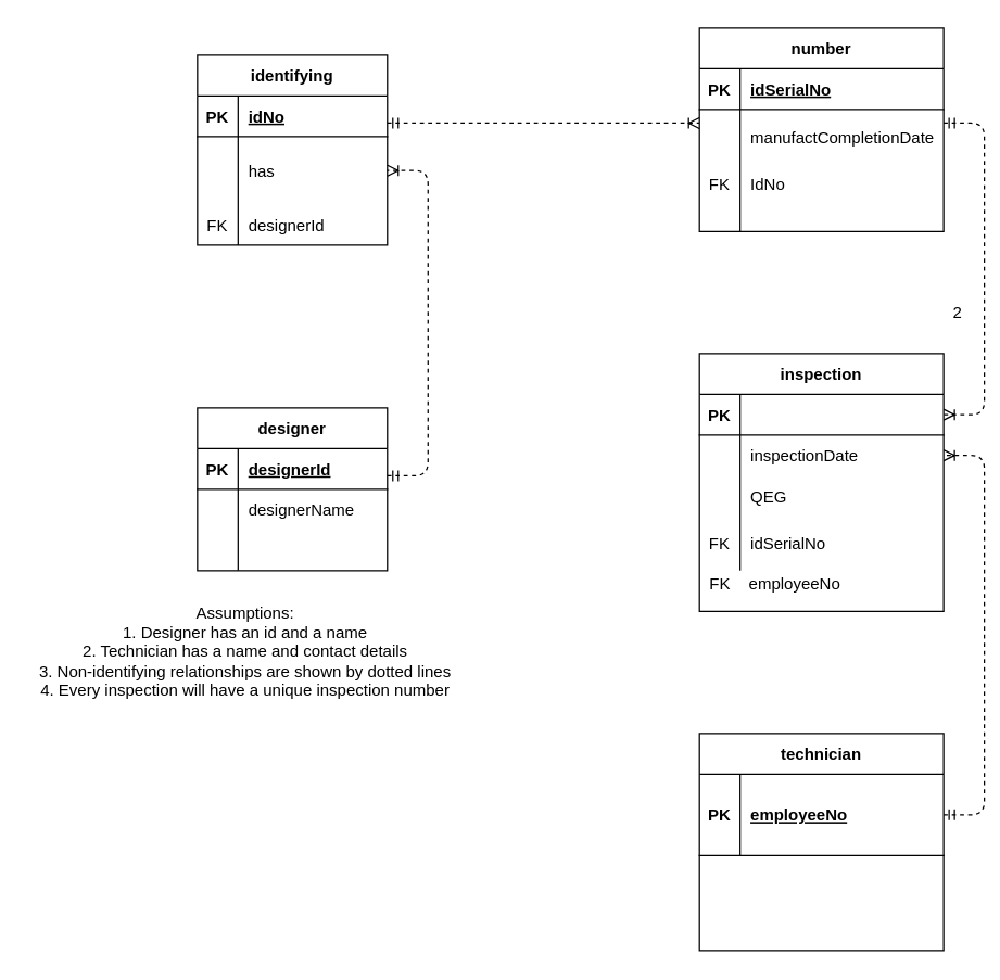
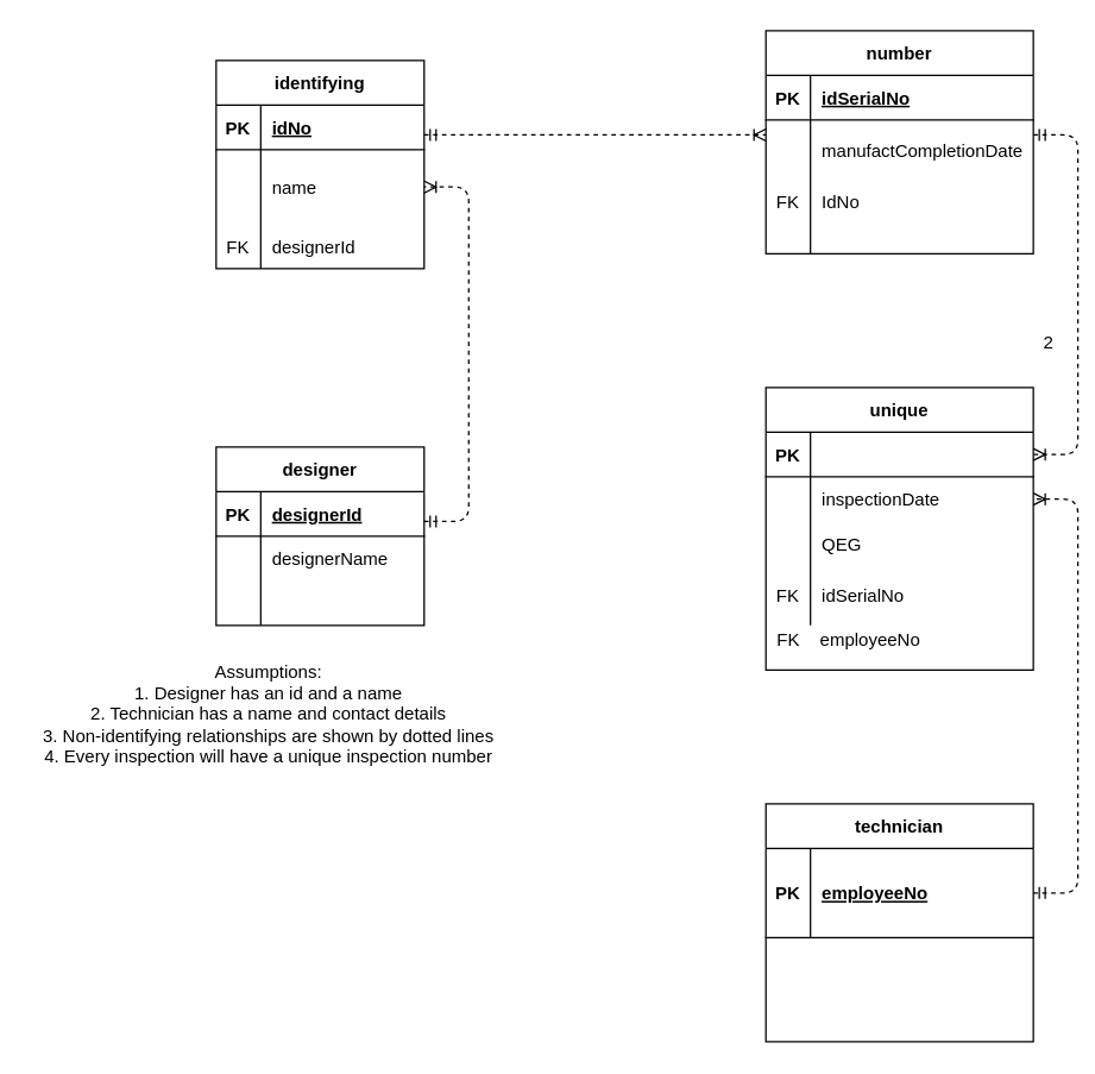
- <mxCell id="8" value="has" style="shape=partialRectangle;connectable=0;fillColor=none;top=0;left=0;bottom=0;right=0;align=left;spacingLeft=6;overflow=hidden;" parent="6" vertex="1"><mxGeometry x="30" width="110" height="50" as="geometry" /></mxCell>
+ <mxCell id="8" value="name" style="shape=partialRectangle;connectable=0;fillColor=none;top=0;left=0;bottom=0;right=0;align=left;spacingLeft=6;overflow=hidden;" parent="6" vertex="1"><mxGeometry x="30" width="110" height="50" as="geometry" /></mxCell>
- <mxCell id="37" value="inspection" style="shape=table;startSize=30;container=1;collapsible=1;childLayout=tableLayout;fixedRows=1;rowLines=0;fontStyle=1;align=center;resizeLast=1;" parent="1" vertex="1"><mxGeometry x="515" y="260" width="180" height="190" as="geometry" /></mxCell>
+ <mxCell id="37" value="unique" style="shape=table;startSize=30;container=1;collapsible=1;childLayout=tableLayout;fixedRows=1;rowLines=0;fontStyle=1;align=center;resizeLast=1;" parent="1" vertex="1"><mxGeometry x="515" y="260" width="180" height="190" as="geometry" /></mxCell>
